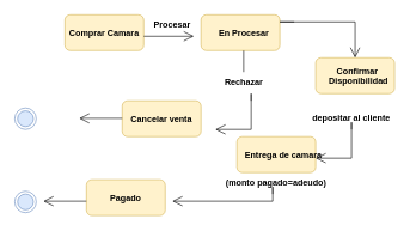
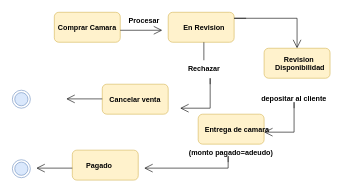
- <mxCell id="9" value="En Procesar" style="text;align=center;fontStyle=1;verticalAlign=middle;spacingLeft=3;spacingRight=3;rotatable=0;points=[[0,0.5],[1,0.5]];portConstraint=eastwest;" vertex="1" parent="1"><mxGeometry x="300" y="32" width="80" height="26" as="geometry" /></mxCell>
+ <mxCell id="9" value="En Revision" style="text;align=center;fontStyle=1;verticalAlign=middle;spacingLeft=3;spacingRight=3;rotatable=0;points=[[0,0.5],[1,0.5]];portConstraint=eastwest;" vertex="1" parent="1"><mxGeometry x="300" y="32" width="80" height="26" as="geometry" /></mxCell>
- <mxCell id="11" value="Confirmar &#10;Disponibilidad" style="text;align=center;fontStyle=1;verticalAlign=middle;spacingLeft=3;spacingRight=3;rotatable=0;points=[[0,0.5],[1,0.5]];portConstraint=eastwest;" vertex="1" parent="1"><mxGeometry x="460" y="92" width="80" height="26" as="geometry" /></mxCell>
+ <mxCell id="11" value="Revision &#10;Disponibilidad" style="text;align=center;fontStyle=1;verticalAlign=middle;spacingLeft=3;spacingRight=3;rotatable=0;points=[[0,0.5],[1,0.5]];portConstraint=eastwest;" vertex="1" parent="1"><mxGeometry x="460" y="92" width="80" height="26" as="geometry" /></mxCell>
- <mxCell id="13" value="Pagado" style="text;align=center;fontStyle=1;verticalAlign=middle;spacingLeft=3;spacingRight=3;strokeColor=none;rotatable=0;points=[[0,0.5],[1,0.5]];portConstraint=eastwest;" vertex="1" parent="1"><mxGeometry x="135" y="262" width="80" height="26" as="geometry" /></mxCell>
+ <mxCell id="13" value="Pagado" style="text;align=center;fontStyle=1;verticalAlign=middle;spacingLeft=3;spacingRight=3;strokeColor=none;rotatable=0;points=[[0,0.5],[1,0.5]];portConstraint=eastwest;" vertex="1" parent="1"><mxGeometry x="125" y="262" width="80" height="26" as="geometry" /></mxCell>
